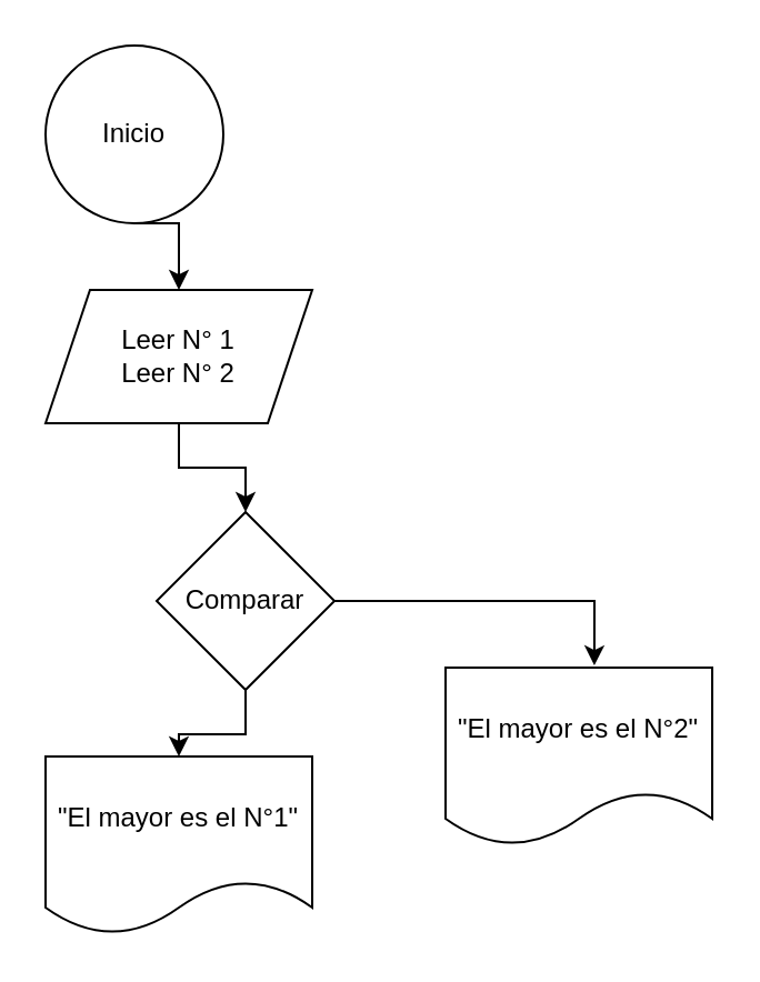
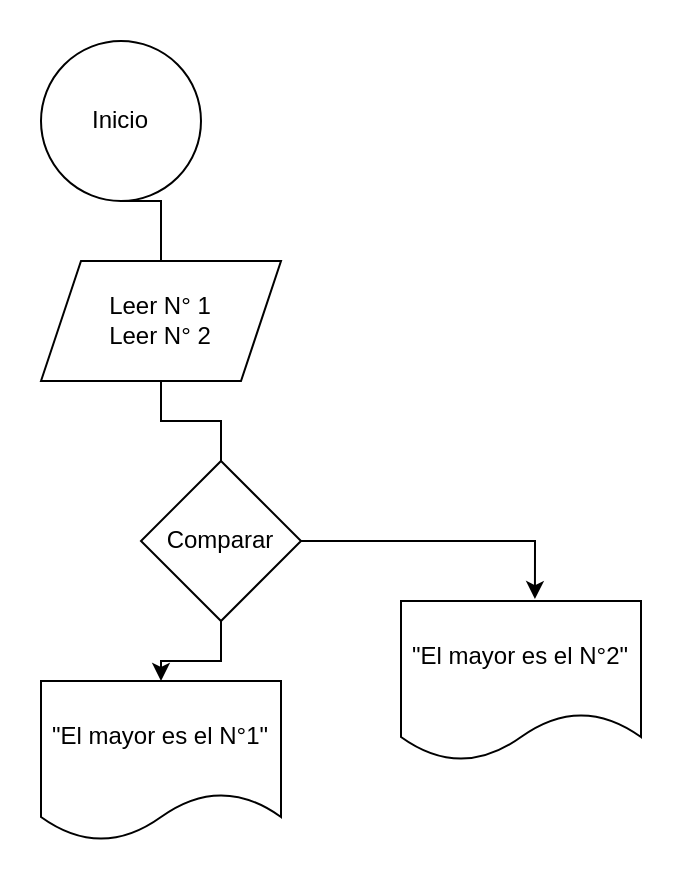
- <mxCell id="2" style="edgeStyle=orthogonalEdgeStyle;rounded=0;orthogonalLoop=1;jettySize=auto;html=1;exitX=0.5;exitY=1;exitDx=0;exitDy=0;entryX=0.5;entryY=0;entryDx=0;entryDy=0;" edge="1" parent="1" source="3" target="5"><mxGeometry relative="1" as="geometry" /></mxCell>
+ <mxCell id="2" style="edgeStyle=orthogonalEdgeStyle;rounded=0;orthogonalLoop=1;jettySize=auto;html=1;exitX=0.5;exitY=1;exitDx=0;exitDy=0;entryX=0.5;entryY=0;entryDx=0;entryDy=0;endArrow=none;" edge="1" parent="1" source="3" target="5"><mxGeometry relative="1" as="geometry" /></mxCell>
- <mxCell id="4" style="edgeStyle=orthogonalEdgeStyle;rounded=0;orthogonalLoop=1;jettySize=auto;html=1;exitX=0.5;exitY=1;exitDx=0;exitDy=0;entryX=0.5;entryY=0;entryDx=0;entryDy=0;" edge="1" parent="1" source="5" target="8"><mxGeometry relative="1" as="geometry" /></mxCell>
+ <mxCell id="4" style="edgeStyle=orthogonalEdgeStyle;rounded=0;orthogonalLoop=1;jettySize=auto;html=1;exitX=0.5;exitY=1;exitDx=0;exitDy=0;entryX=0.5;entryY=0;entryDx=0;entryDy=0;endArrow=none;" edge="1" parent="1" source="5" target="8"><mxGeometry relative="1" as="geometry" /></mxCell>
